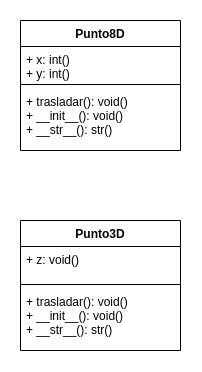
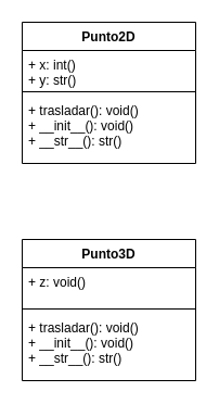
- <mxCell id="2" value="Punto8D" style="swimlane;fontStyle=1;align=center;verticalAlign=top;childLayout=stackLayout;horizontal=1;startSize=26;horizontalStack=0;resizeParent=1;resizeParentMax=0;resizeLast=0;collapsible=1;marginBottom=0;" vertex="1" parent="1"><mxGeometry x="20" y="20" width="160" height="130" as="geometry" /></mxCell>
+ <mxCell id="2" value="Punto2D" style="swimlane;fontStyle=1;align=center;verticalAlign=top;childLayout=stackLayout;horizontal=1;startSize=26;horizontalStack=0;resizeParent=1;resizeParentMax=0;resizeLast=0;collapsible=1;marginBottom=0;" vertex="1" parent="1"><mxGeometry x="20" y="20" width="160" height="130" as="geometry" /></mxCell>
- <mxCell id="3" value="+ x: int()&#10;+ y: int()" style="text;strokeColor=none;fillColor=none;align=left;verticalAlign=top;spacingLeft=4;spacingRight=4;overflow=hidden;rotatable=0;points=[[0,0.5],[1,0.5]];portConstraint=eastwest;" vertex="1" parent="2"><mxGeometry y="26" width="160" height="34" as="geometry" /></mxCell>
+ <mxCell id="3" value="+ x: int()&#10;+ y: str()" style="text;strokeColor=none;fillColor=none;align=left;verticalAlign=top;spacingLeft=4;spacingRight=4;overflow=hidden;rotatable=0;points=[[0,0.5],[1,0.5]];portConstraint=eastwest;" vertex="1" parent="2"><mxGeometry y="26" width="160" height="34" as="geometry" /></mxCell>
